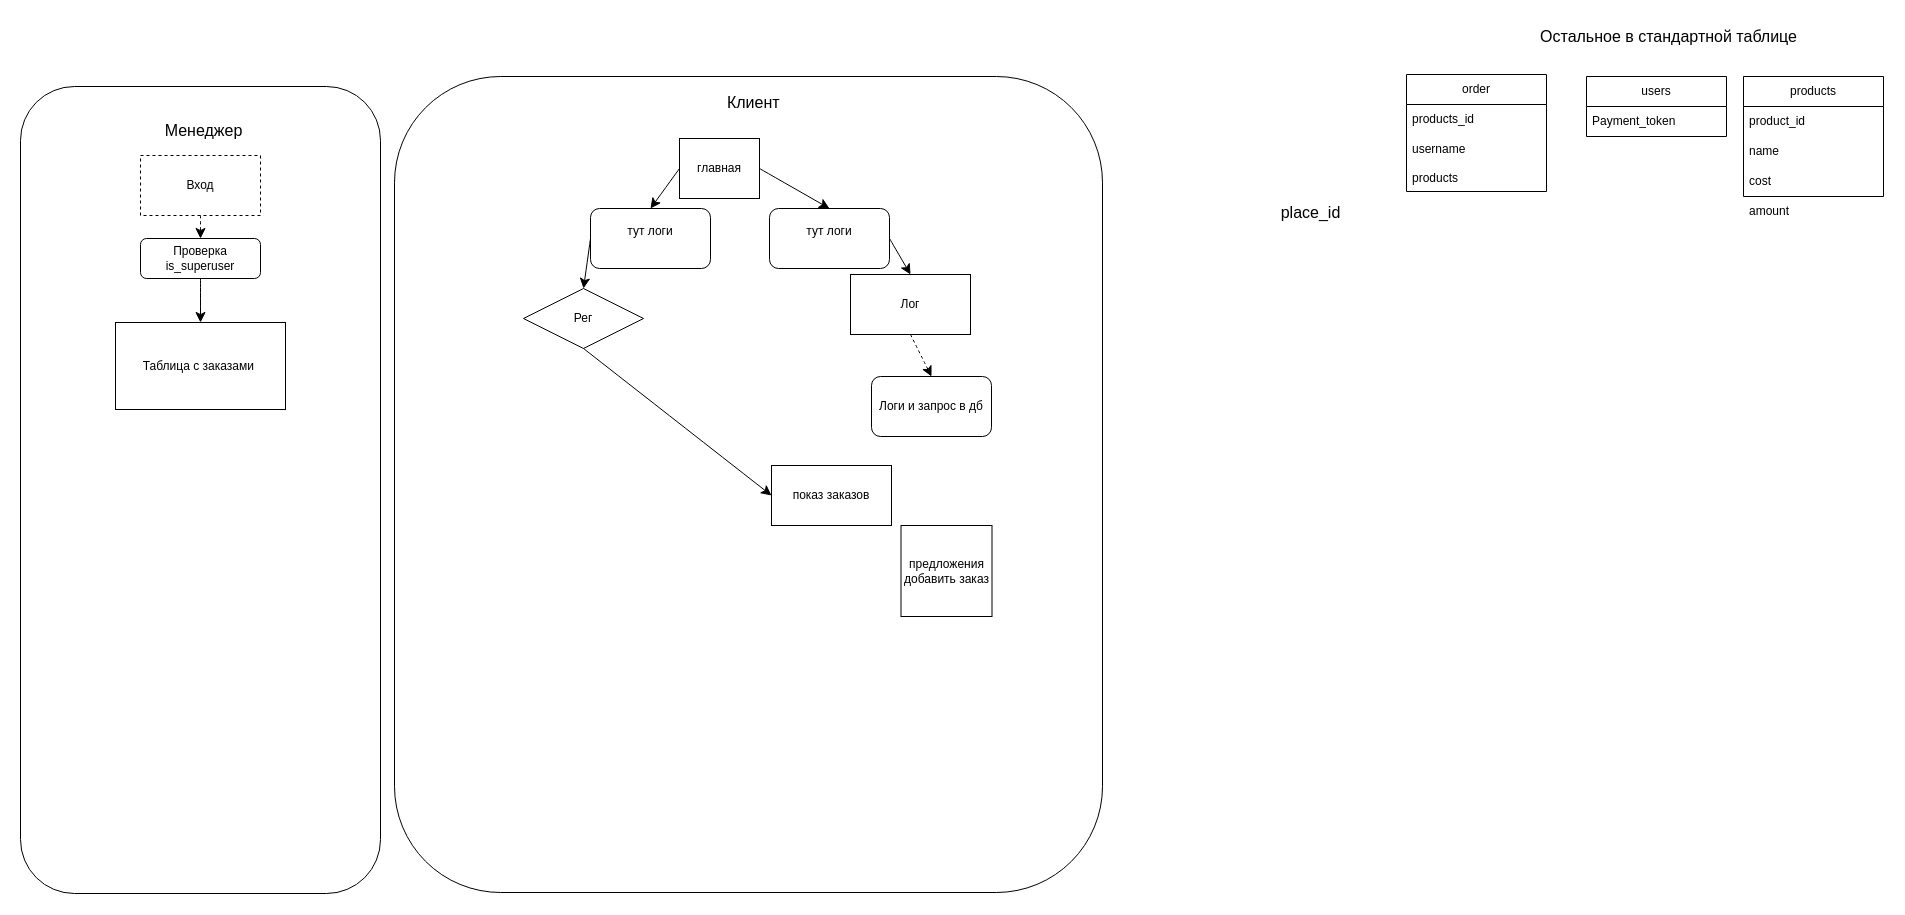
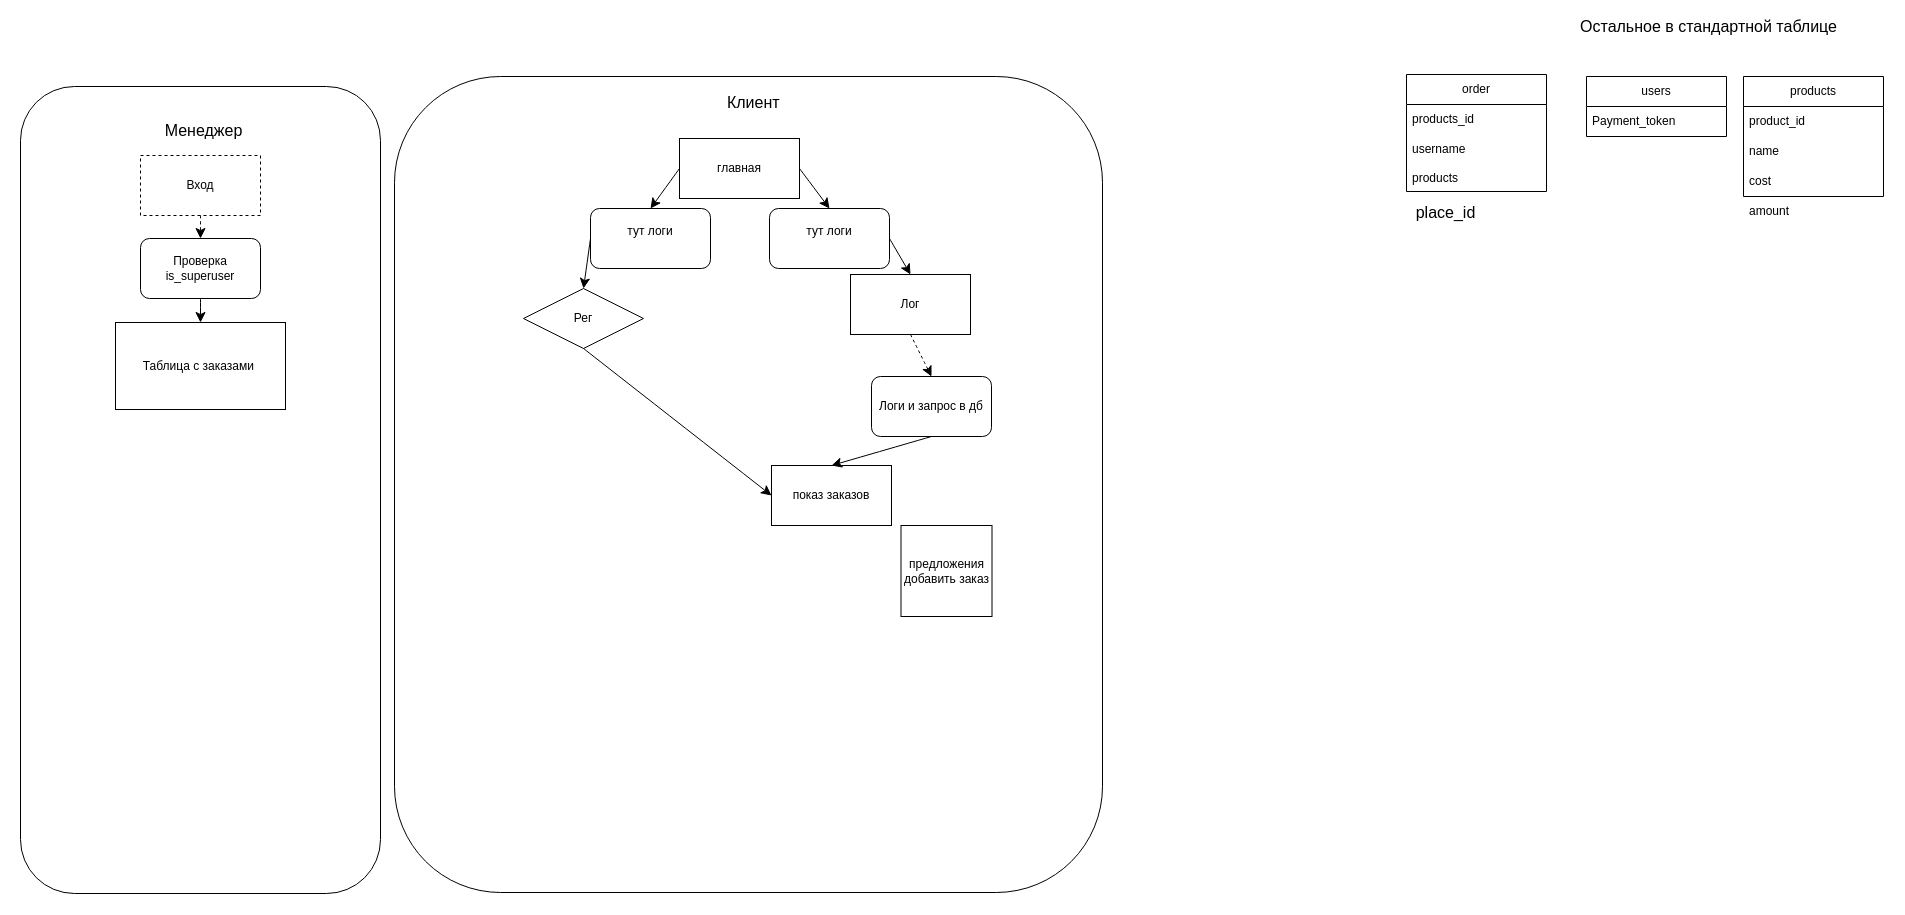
- <mxCell id="38" value="Остальное в стандартной таблице" style="text;html=1;align=center;verticalAlign=middle;resizable=0;points=[];autosize=1;strokeColor=none;fillColor=none;fontSize=16;" parent="1" vertex="1"><mxGeometry x="1528" y="20" width="280" height="31" as="geometry" /></mxCell>
+ <mxCell id="38" value="Остальное в стандартной таблице" style="text;html=1;align=center;verticalAlign=middle;resizable=0;points=[];autosize=1;strokeColor=none;fillColor=none;fontSize=16;" parent="1" vertex="1"><mxGeometry x="1568" y="10" width="280" height="31" as="geometry" /></mxCell>
- <mxCell id="3" value="главная" style="rounded=0;whiteSpace=wrap;html=1;" parent="1" vertex="1"><mxGeometry x="679" y="138" width="80" height="60" as="geometry" /></mxCell>
+ <mxCell id="3" value="главная" style="rounded=0;whiteSpace=wrap;html=1;" parent="1" vertex="1"><mxGeometry x="679" y="138" width="120" height="60" as="geometry" /></mxCell>
- <mxCell id="37" value="place_id" style="text;html=1;align=center;verticalAlign=middle;resizable=0;points=[];autosize=1;strokeColor=none;fillColor=none;fontSize=16;" parent="1" vertex="1"><mxGeometry x="1271" y="196" width="78" height="31" as="geometry" /></mxCell>
+ <mxCell id="37" value="place_id" style="text;html=1;align=center;verticalAlign=middle;resizable=0;points=[];autosize=1;strokeColor=none;fillColor=none;fontSize=16;" parent="1" vertex="1"><mxGeometry x="1406" y="196" width="78" height="31" as="geometry" /></mxCell>
- <mxCell id="35" value="Проверка is_superuser" style="rounded=1;whiteSpace=wrap;html=1;" parent="29" vertex="1"><mxGeometry x="117" y="152" width="120" height="40" as="geometry" /></mxCell>
+ <mxCell id="35" value="Проверка is_superuser" style="rounded=1;whiteSpace=wrap;html=1;" parent="29" vertex="1"><mxGeometry x="117" y="152" width="120" height="60" as="geometry" /></mxCell>
+ <mxCell id="10" value="" style="endArrow=classic;html=1;rounded=0;fontSize=12;startSize=8;endSize=8;curved=1;exitX=0.5;exitY=1;exitDx=0;exitDy=0;entryX=0.5;entryY=0;entryDx=0;entryDy=0;" parent="1" source="23" target="8" edge="1"><mxGeometry width="50" height="50" relative="1" as="geometry"><mxPoint x="988" y="379" as="sourcePoint" /><mxPoint x="1038" y="329" as="targetPoint" /></mxGeometry></mxCell>
